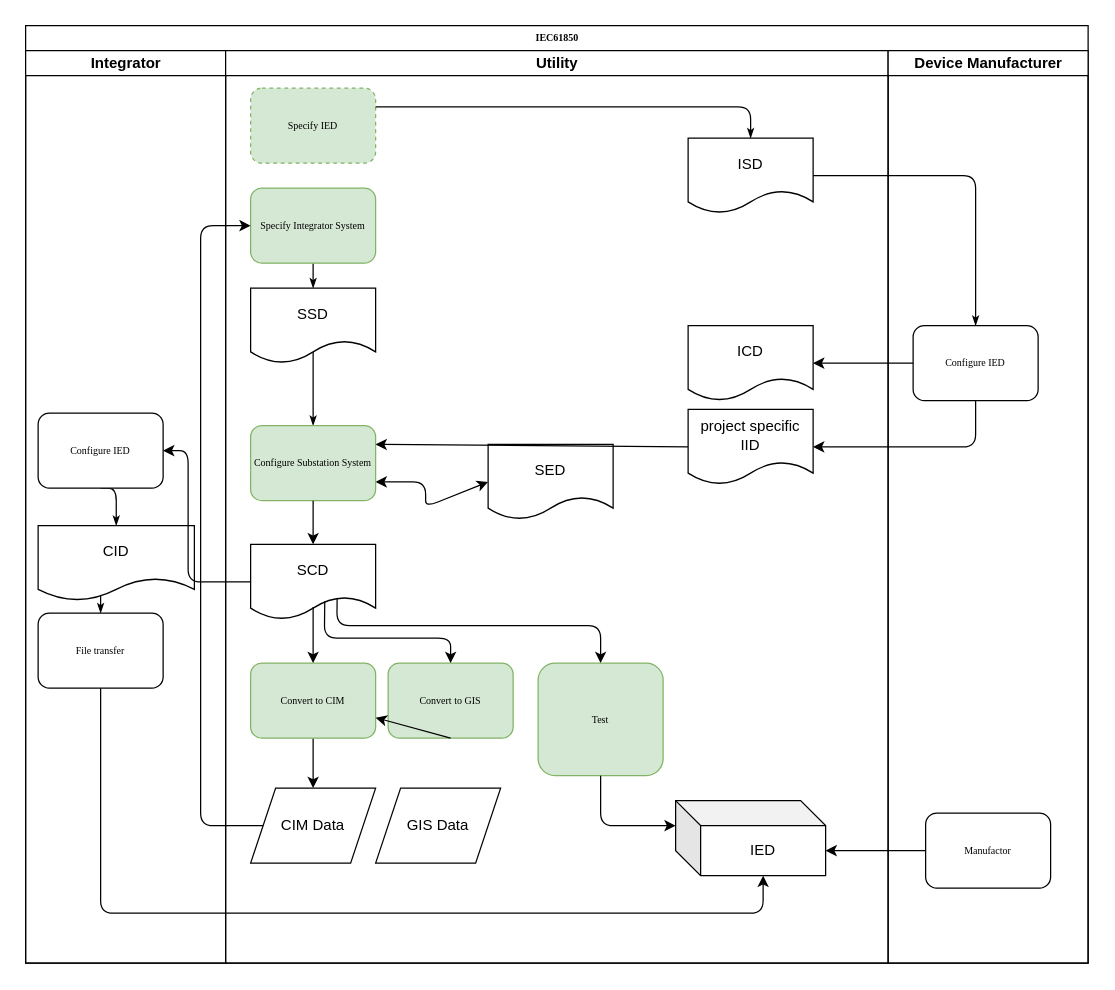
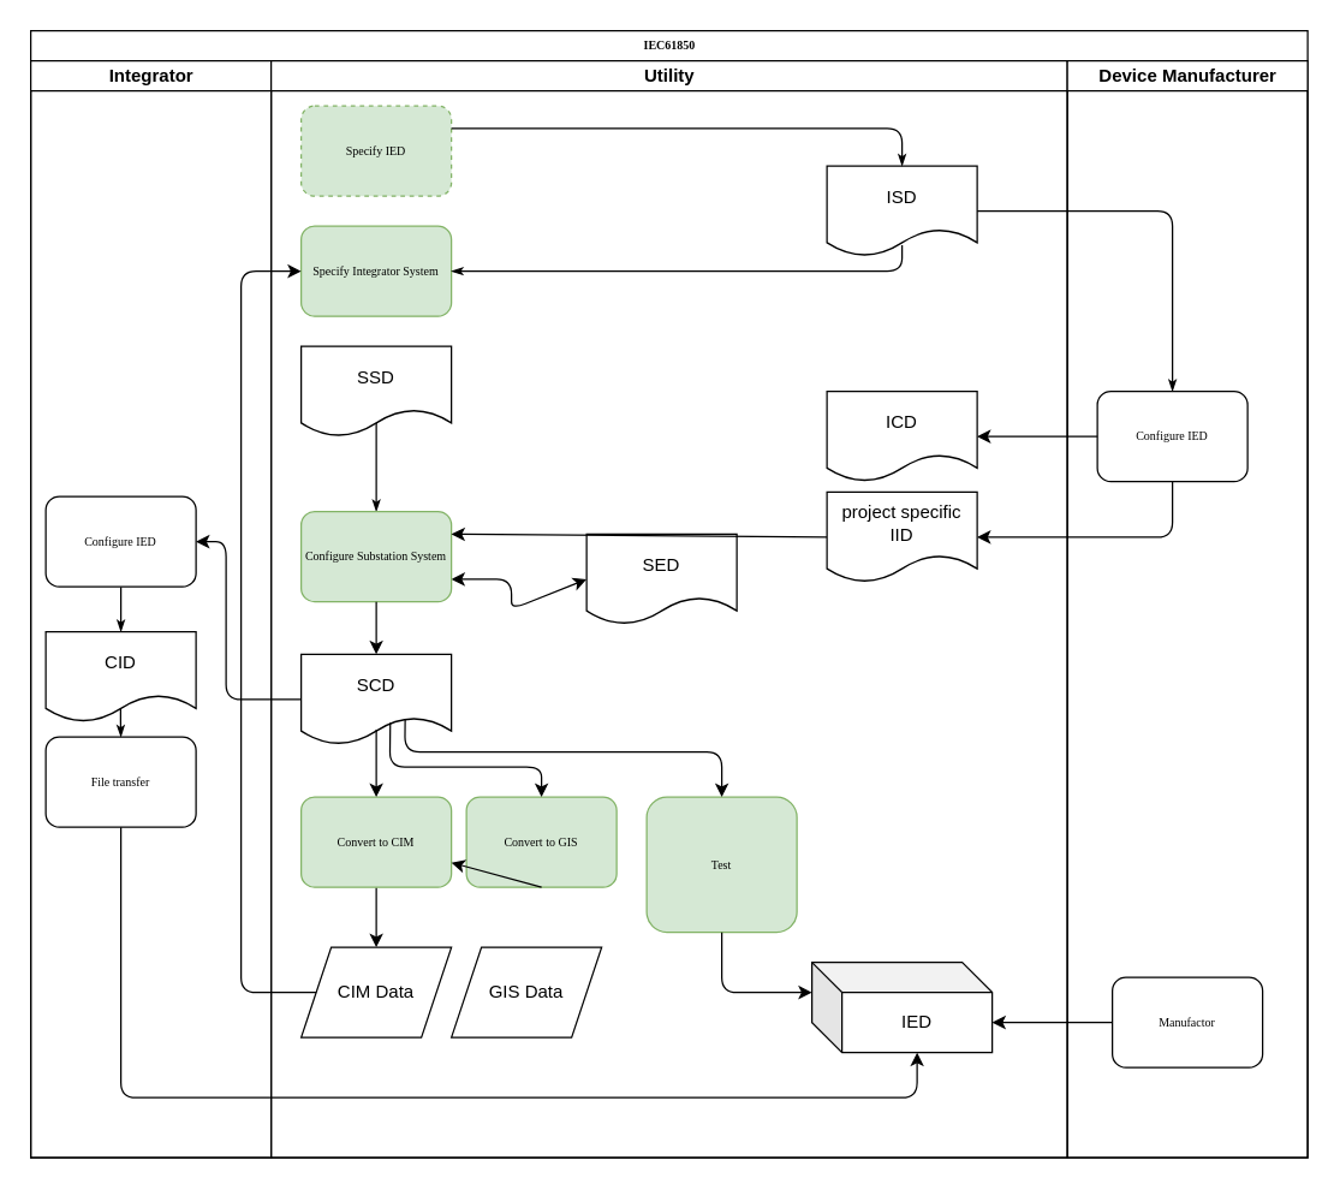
+ <mxCell id="36" style="edgeStyle=orthogonalEdgeStyle;rounded=1;html=1;labelBackgroundColor=none;startArrow=none;startFill=0;startSize=5;endArrow=classicThin;endFill=1;endSize=5;jettySize=auto;orthogonalLoop=1;strokeWidth=1;fontFamily=Verdana;fontSize=8;entryX=1;entryY=0.5;entryDx=0;entryDy=0;exitX=0.5;exitY=0.878;exitDx=0;exitDy=0;exitPerimeter=0;" parent="9" source="33" target="17" edge="1"><mxGeometry relative="1" as="geometry"><mxPoint x="130" y="105" as="sourcePoint" /><mxPoint x="200" y="105" as="targetPoint" /><Array as="points"><mxPoint x="420" y="140" /></Array></mxGeometry></mxCell>
- <mxCell id="13" style="edgeStyle=orthogonalEdgeStyle;rounded=1;html=1;labelBackgroundColor=none;startArrow=none;startFill=0;startSize=5;endArrow=classicThin;endFill=1;endSize=5;jettySize=auto;orthogonalLoop=1;strokeWidth=1;fontFamily=Verdana;fontSize=8;entryX=0.5;entryY=0;entryDx=0;entryDy=0;exitX=0.5;exitY=1;exitDx=0;exitDy=0;" parent="9" source="17" target="20" edge="1"><mxGeometry relative="1" as="geometry"><mxPoint x="40" y="210" as="sourcePoint" /><mxPoint x="105" y="310" as="targetPoint" /><Array as="points" /></mxGeometry></mxCell>
- <mxCell id="7" value="CID" style="shape=document;whiteSpace=wrap;html=1;boundedLbl=1;" parent="3" vertex="1"><mxGeometry x="10" y="380" width="125" height="60" as="geometry" /></mxCell>
+ <mxCell id="7" value="CID" style="shape=document;whiteSpace=wrap;html=1;boundedLbl=1;" parent="3" vertex="1"><mxGeometry x="10" y="380" width="100" height="60" as="geometry" /></mxCell>
